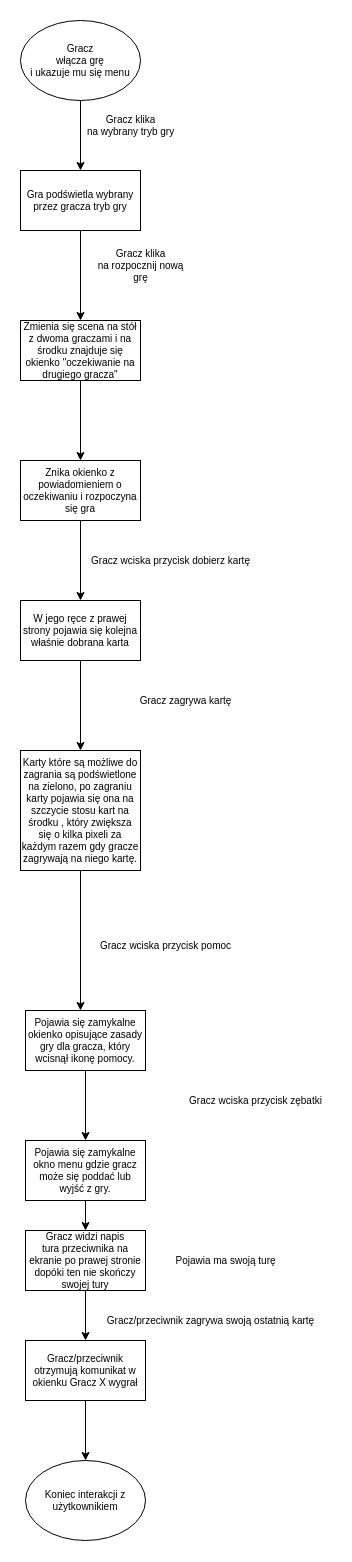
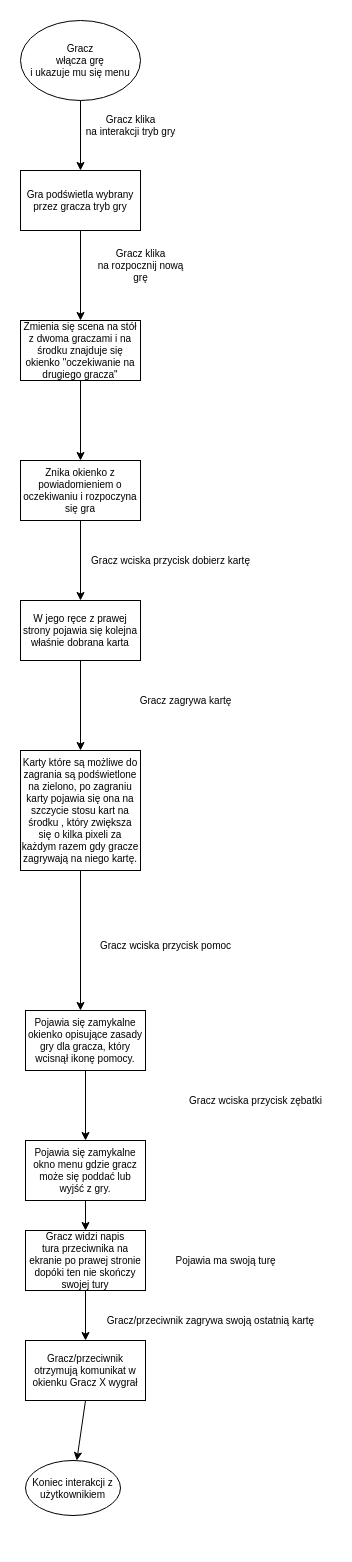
- <mxCell id="5" value="Gracz klika&lt;br&gt;na wybrany tryb gry" style="text;html=1;align=center;verticalAlign=middle;resizable=0;points=[];autosize=1;strokeColor=none;fillColor=none;fontSize=10;" vertex="1" parent="1"><mxGeometry x="80" y="110" width="100" height="30" as="geometry" /></mxCell>
+ <mxCell id="5" value="Gracz klika&lt;br&gt;na interakcji tryb gry" style="text;html=1;align=center;verticalAlign=middle;resizable=0;points=[];autosize=1;strokeColor=none;fillColor=none;fontSize=10;" vertex="1" parent="1"><mxGeometry x="80" y="110" width="100" height="30" as="geometry" /></mxCell>
- <mxCell id="29" value="Koniec interakcji z użytkownikiem" style="ellipse;whiteSpace=wrap;html=1;fontSize=10;strokeWidth=1;" vertex="1" parent="1"><mxGeometry x="25" y="1460" width="120" height="80" as="geometry" /></mxCell>
+ <mxCell id="29" value="Koniec interakcji z użytkownikiem" style="ellipse;whiteSpace=wrap;html=1;fontSize=10;strokeWidth=1;" vertex="1" parent="1"><mxGeometry x="25" y="1460" width="95" height="55" as="geometry" /></mxCell>
